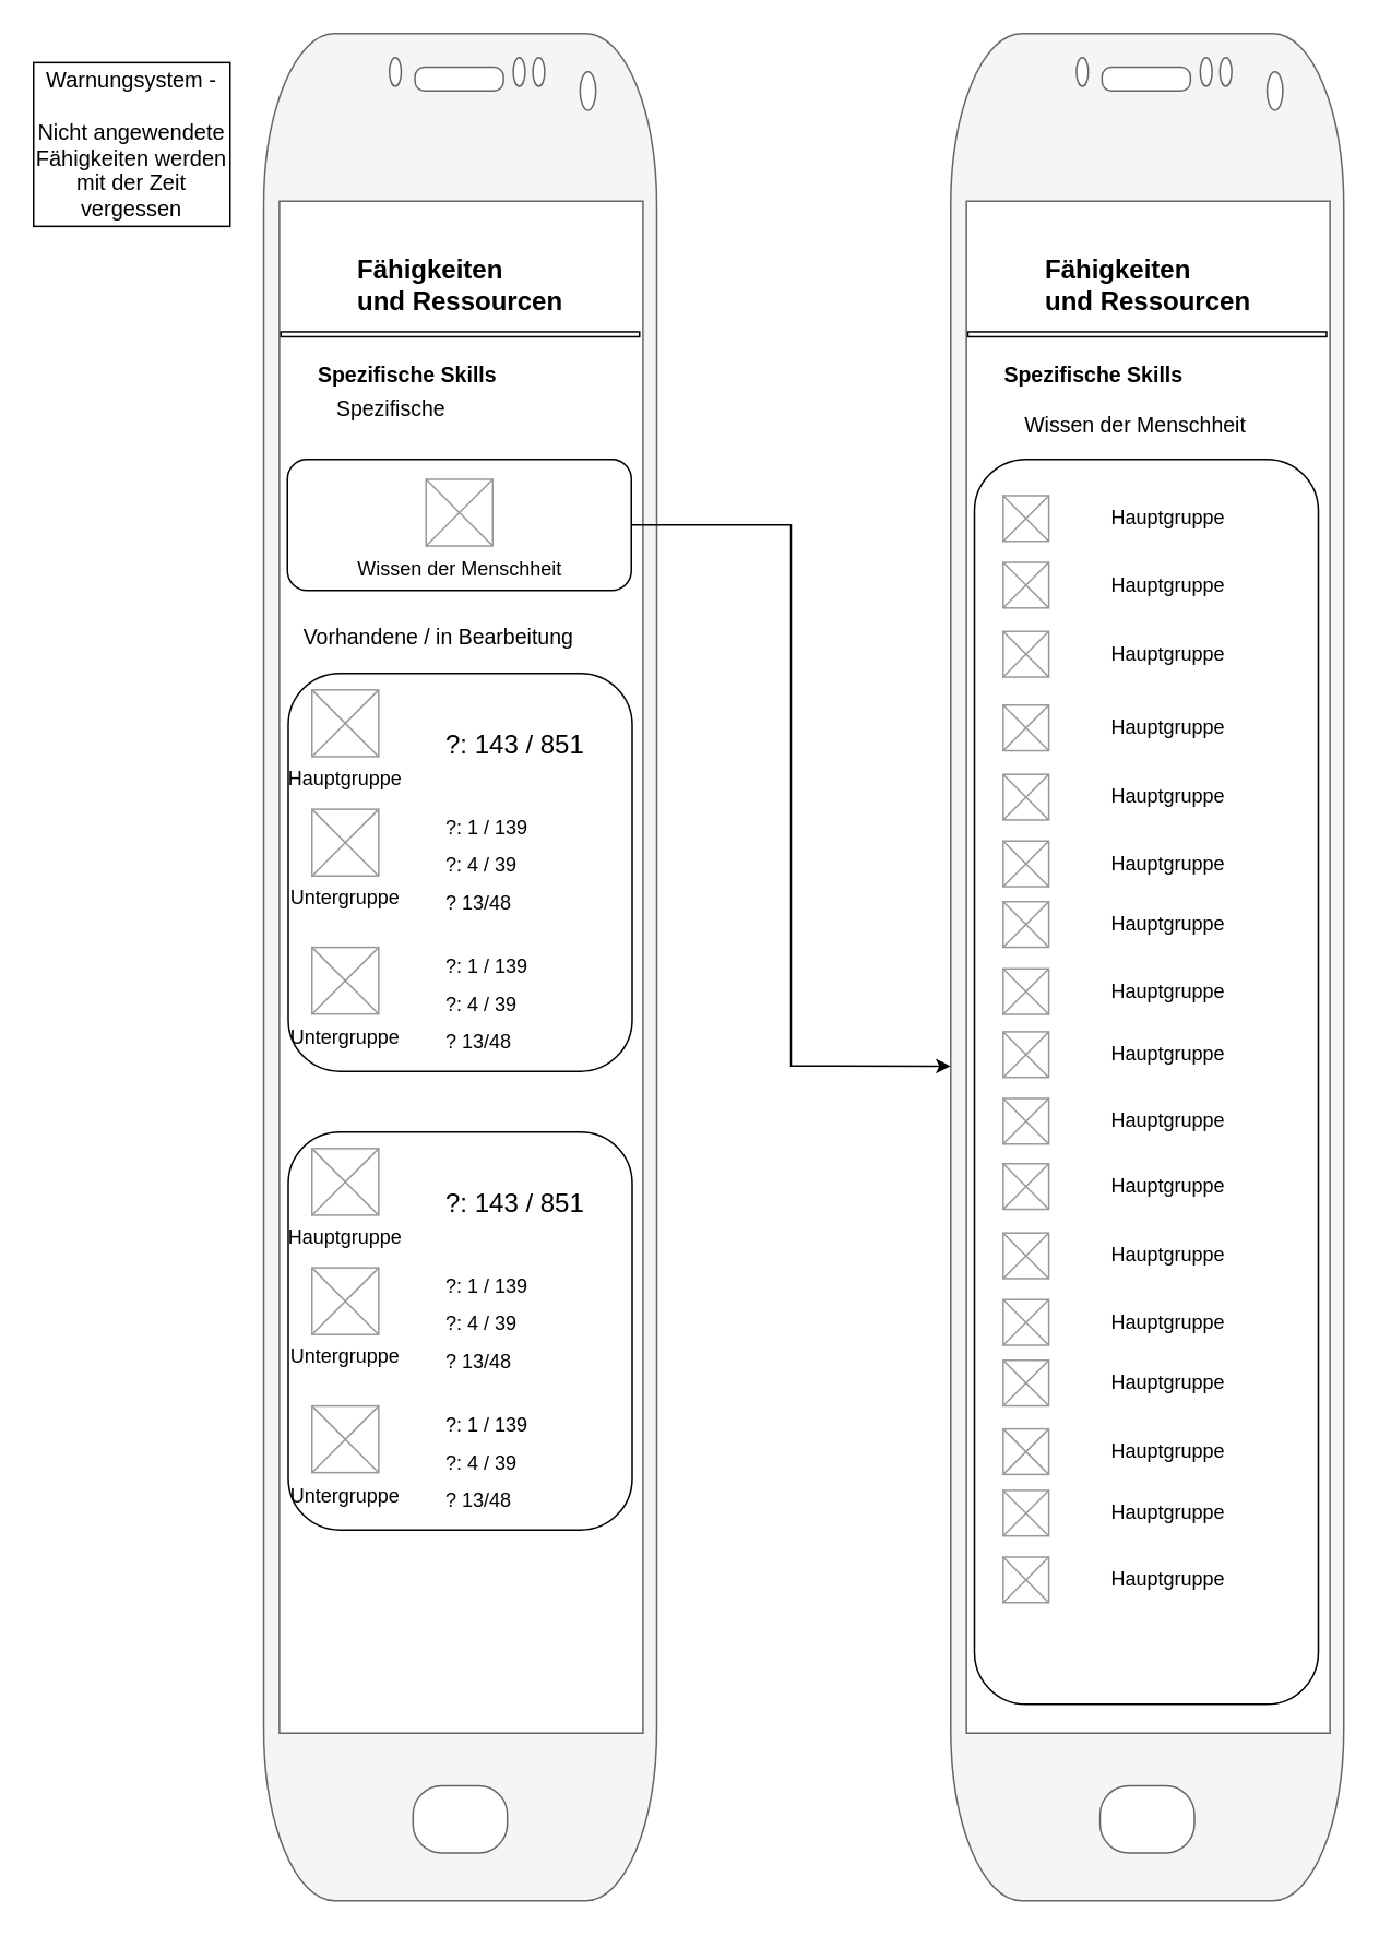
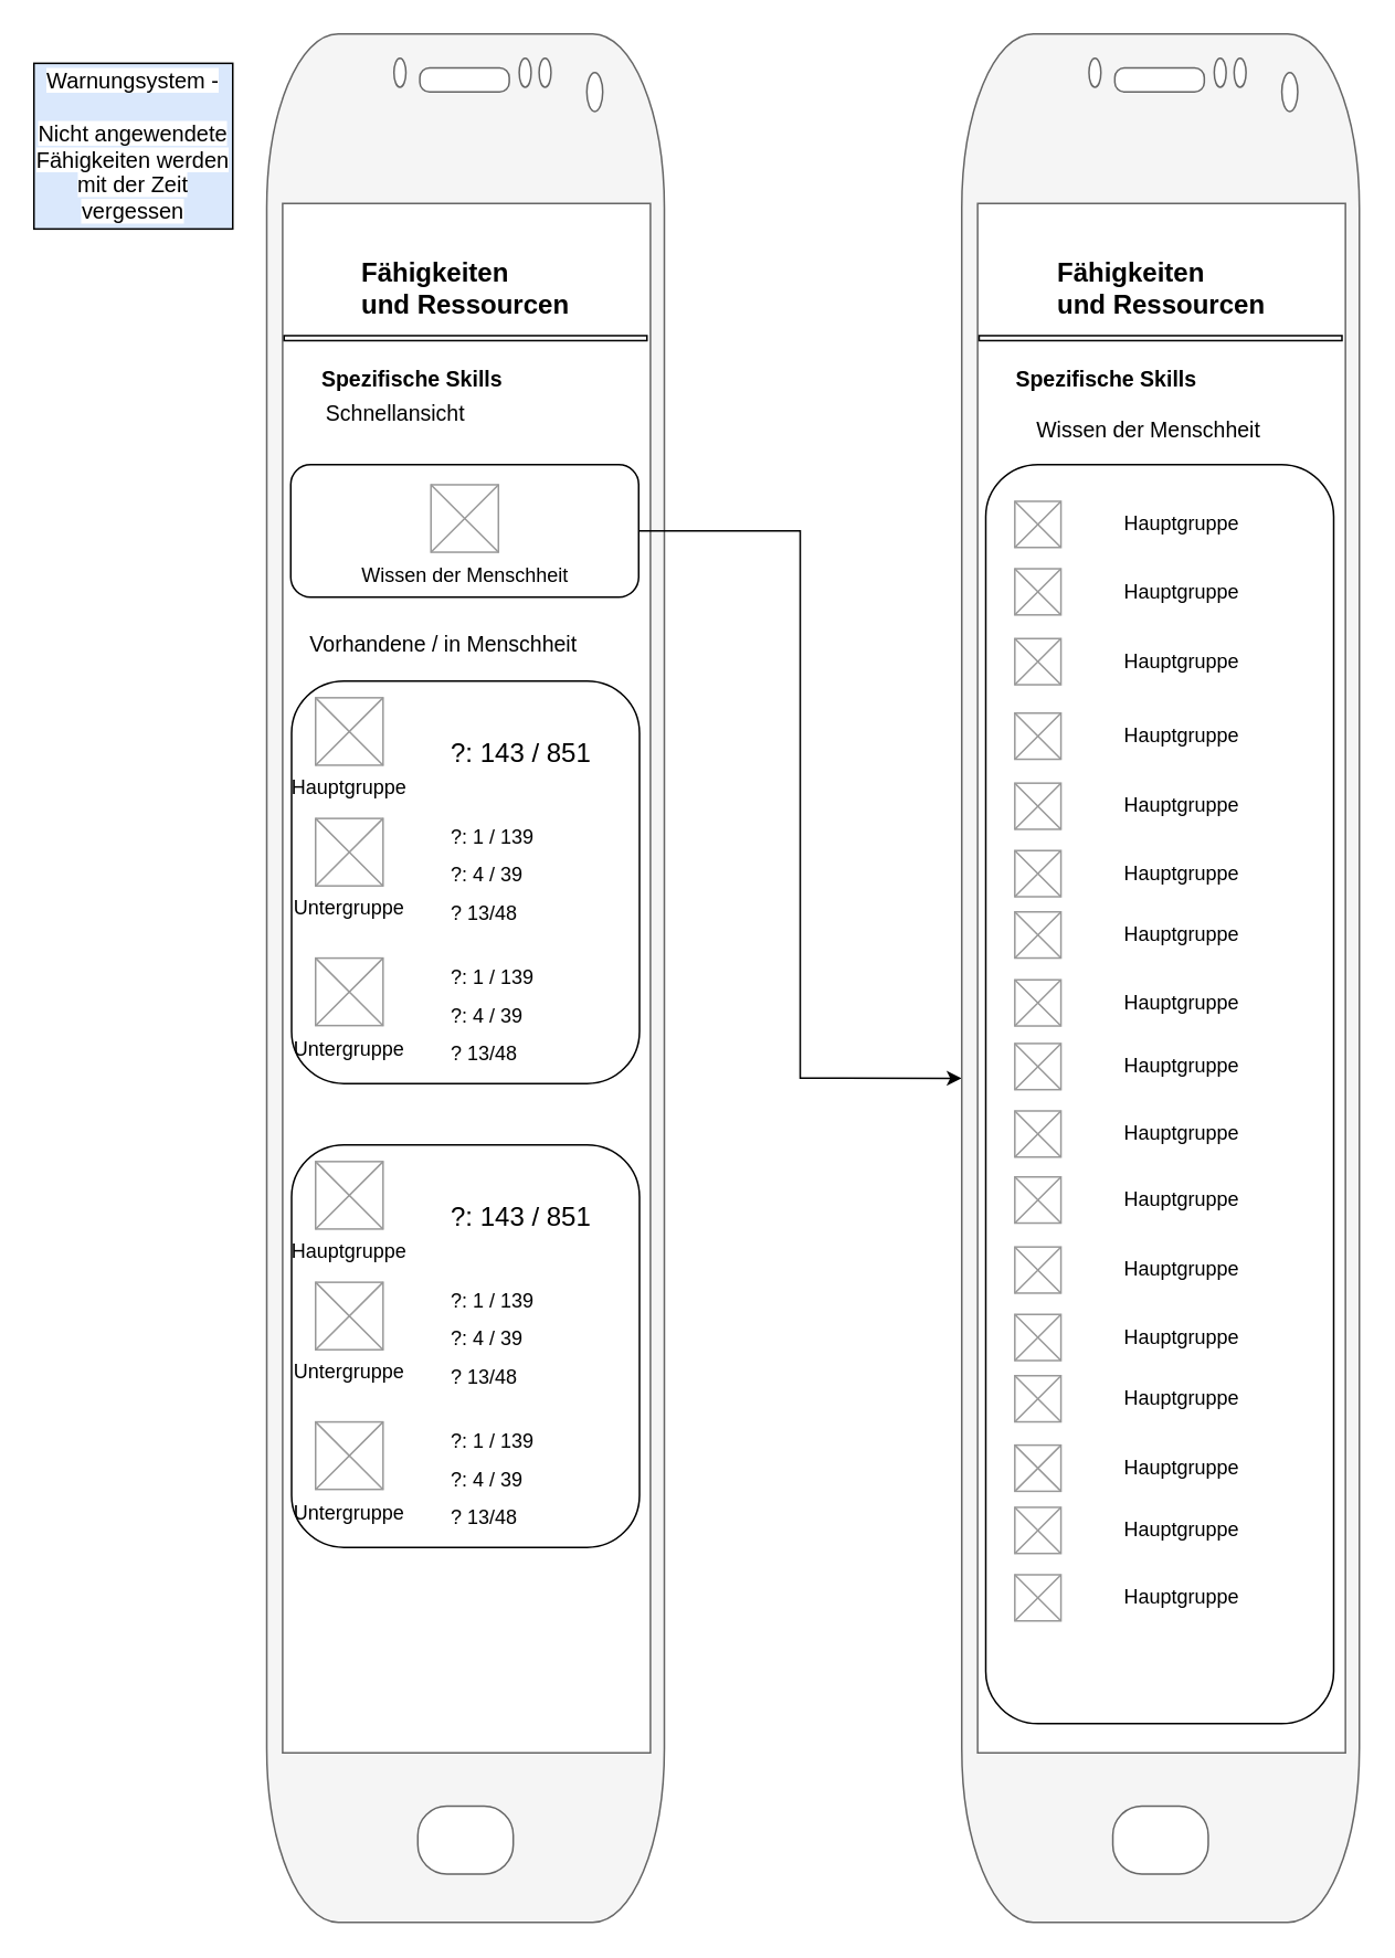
- <mxCell id="26" value="&lt;b style=&quot;font-weight: normal&quot; id=&quot;docs-internal-guid-914080f0-7fff-a035-b39f-3ac5ec78e152&quot;&gt;&lt;span style=&quot;font-size: 10pt ; font-family: &amp;#34;arial&amp;#34; ; color: rgb(0 , 0 , 0) ; background-color: rgb(255 , 255 , 255) ; font-weight: 400 ; font-style: normal ; font-variant: normal ; text-decoration: none ; vertical-align: baseline&quot;&gt;Warnungsystem - &lt;br&gt;&lt;br&gt;Nicht angewendete Fähigkeiten werden mit der Zeit vergessen&lt;/span&gt;&lt;/b&gt;" style="rounded=0;whiteSpace=wrap;html=1;" parent="1" vertex="1"><mxGeometry x="20" y="37.73" width="120" height="100" as="geometry" /></mxCell>
+ <mxCell id="26" value="&lt;b style=&quot;font-weight: normal&quot; id=&quot;docs-internal-guid-914080f0-7fff-a035-b39f-3ac5ec78e152&quot;&gt;&lt;span style=&quot;font-size: 10pt ; font-family: &amp;#34;arial&amp;#34; ; color: rgb(0 , 0 , 0) ; background-color: rgb(255 , 255 , 255) ; font-weight: 400 ; font-style: normal ; font-variant: normal ; text-decoration: none ; vertical-align: baseline&quot;&gt;Warnungsystem - &lt;br&gt;&lt;br&gt;Nicht angewendete Fähigkeiten werden mit der Zeit vergessen&lt;/span&gt;&lt;/b&gt;" style="rounded=0;whiteSpace=wrap;html=1;fillColor=#dae8fc;" parent="1" vertex="1"><mxGeometry x="20" y="37.73" width="120" height="100" as="geometry" /></mxCell>
- <mxCell id="17" value="&lt;font style=&quot;font-size: 13px ; font-weight: normal&quot; color=&quot;#000000&quot;&gt;Spezifische&lt;/font&gt;" style="text;html=1;strokeColor=none;fillColor=none;align=center;verticalAlign=middle;whiteSpace=wrap;rounded=0;shadow=0;comic=0;fontSize=13;fontColor=#737373;fontStyle=1" parent="1" vertex="1"><mxGeometry x="186.61" y="240" width="103.39" height="17.87" as="geometry" /></mxCell>
+ <mxCell id="17" value="&lt;font style=&quot;font-size: 13px ; font-weight: normal&quot; color=&quot;#000000&quot;&gt;Schnellansicht&lt;/font&gt;" style="text;html=1;strokeColor=none;fillColor=none;align=center;verticalAlign=middle;whiteSpace=wrap;rounded=0;shadow=0;comic=0;fontSize=13;fontColor=#737373;fontStyle=1" parent="1" vertex="1"><mxGeometry x="186.61" y="240" width="103.39" height="17.87" as="geometry" /></mxCell>
- <mxCell id="69" value="&lt;font style=&quot;font-size: 13px ; font-weight: normal&quot; color=&quot;#000000&quot;&gt;Vorhandene / in Bearbeitung&lt;/font&gt;" style="text;html=1;strokeColor=none;fillColor=none;align=center;verticalAlign=middle;whiteSpace=wrap;rounded=0;shadow=0;comic=0;fontSize=13;fontColor=#737373;fontStyle=1" vertex="1" parent="1"><mxGeometry x="175.5" y="378.94" width="183.39" height="17.87" as="geometry" /></mxCell>
+ <mxCell id="69" value="&lt;font style=&quot;font-size: 13px ; font-weight: normal&quot; color=&quot;#000000&quot;&gt;Vorhandene / in Menschheit&lt;/font&gt;" style="text;html=1;strokeColor=none;fillColor=none;align=center;verticalAlign=middle;whiteSpace=wrap;rounded=0;shadow=0;comic=0;fontSize=13;fontColor=#737373;fontStyle=1" vertex="1" parent="1"><mxGeometry x="175.5" y="378.94" width="183.39" height="17.87" as="geometry" /></mxCell>
